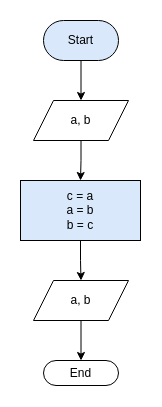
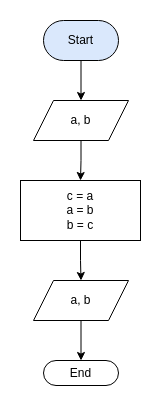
- <mxCell id="8" value="&lt;div&gt;c = a&lt;/div&gt;&lt;div&gt;a = b&lt;/div&gt;&lt;div&gt;b = c&lt;br&gt;&lt;/div&gt;" style="rounded=0;whiteSpace=wrap;html=1;fillColor=#dae8fc;" vertex="1" parent="1"><mxGeometry x="20" y="180" width="120" height="60" as="geometry" /></mxCell>
+ <mxCell id="8" value="&lt;div&gt;c = a&lt;/div&gt;&lt;div&gt;a = b&lt;/div&gt;&lt;div&gt;b = c&lt;br&gt;&lt;/div&gt;" style="rounded=0;whiteSpace=wrap;html=1;" vertex="1" parent="1"><mxGeometry x="20" y="180" width="120" height="60" as="geometry" /></mxCell>
